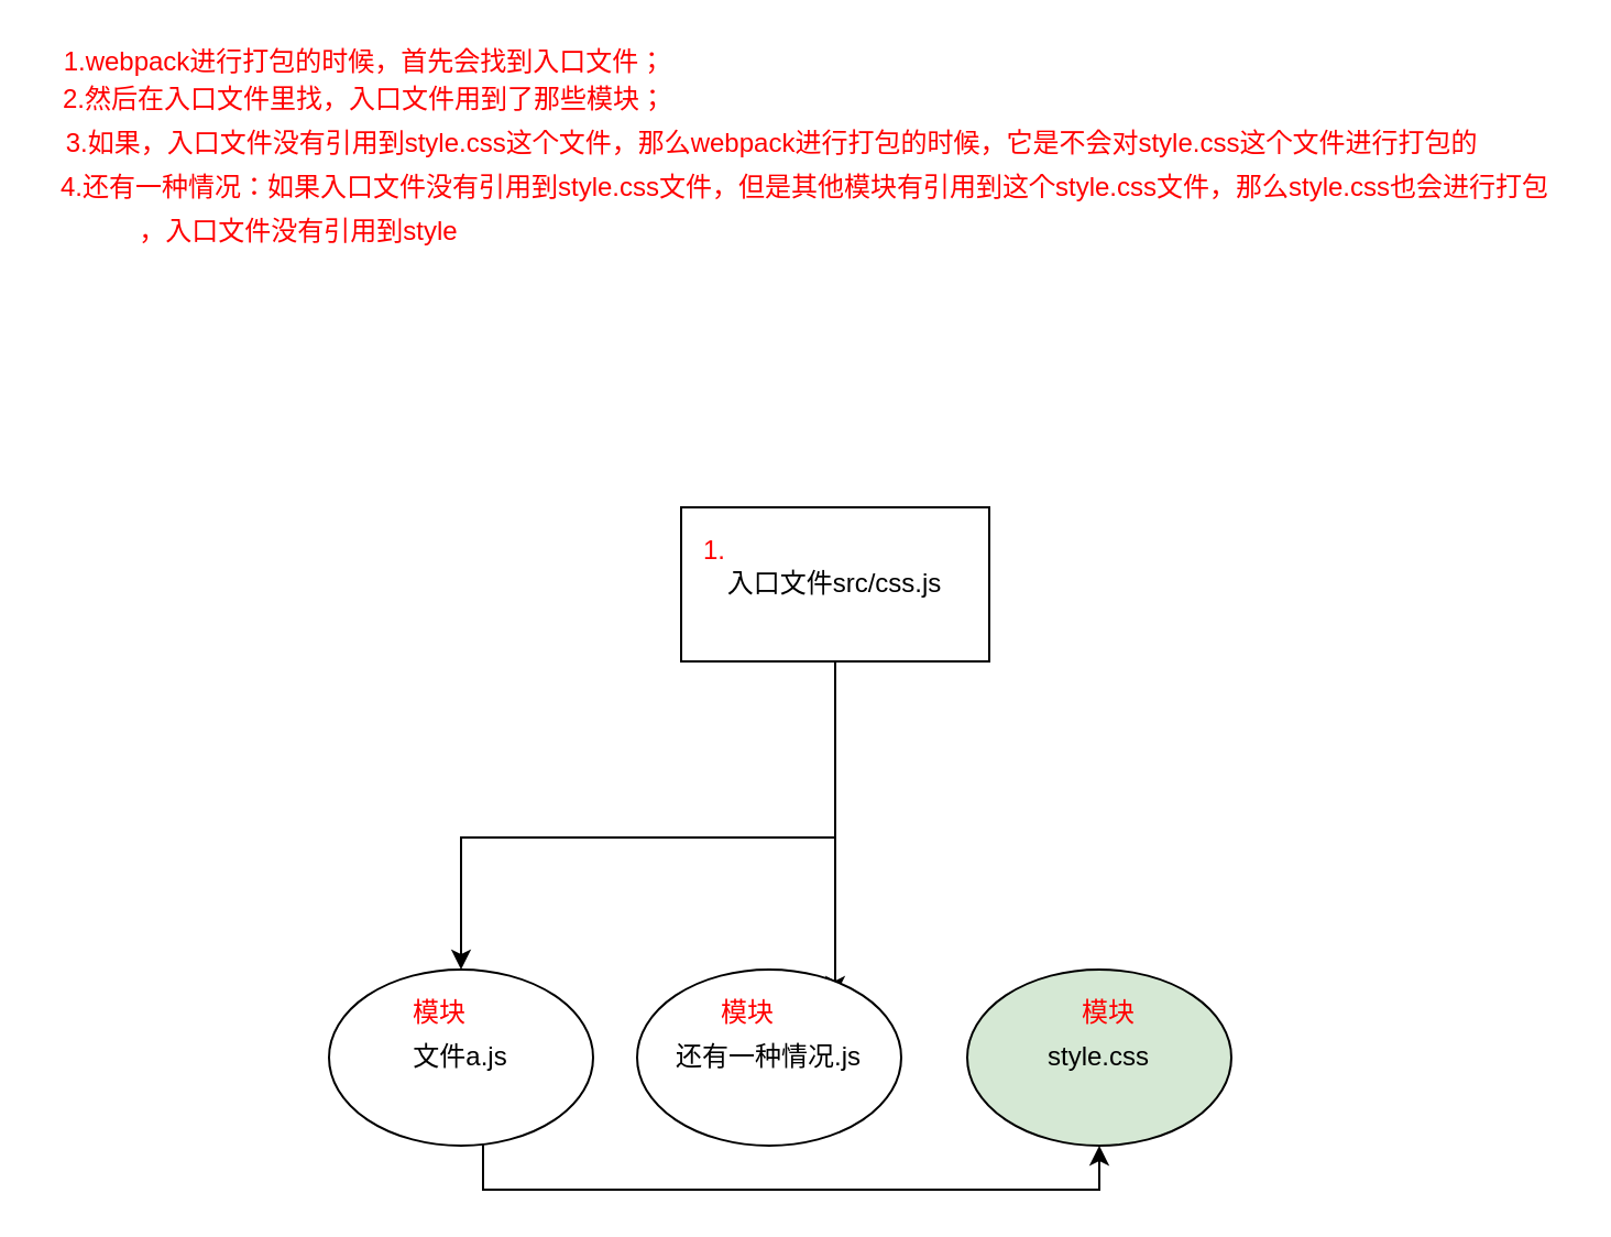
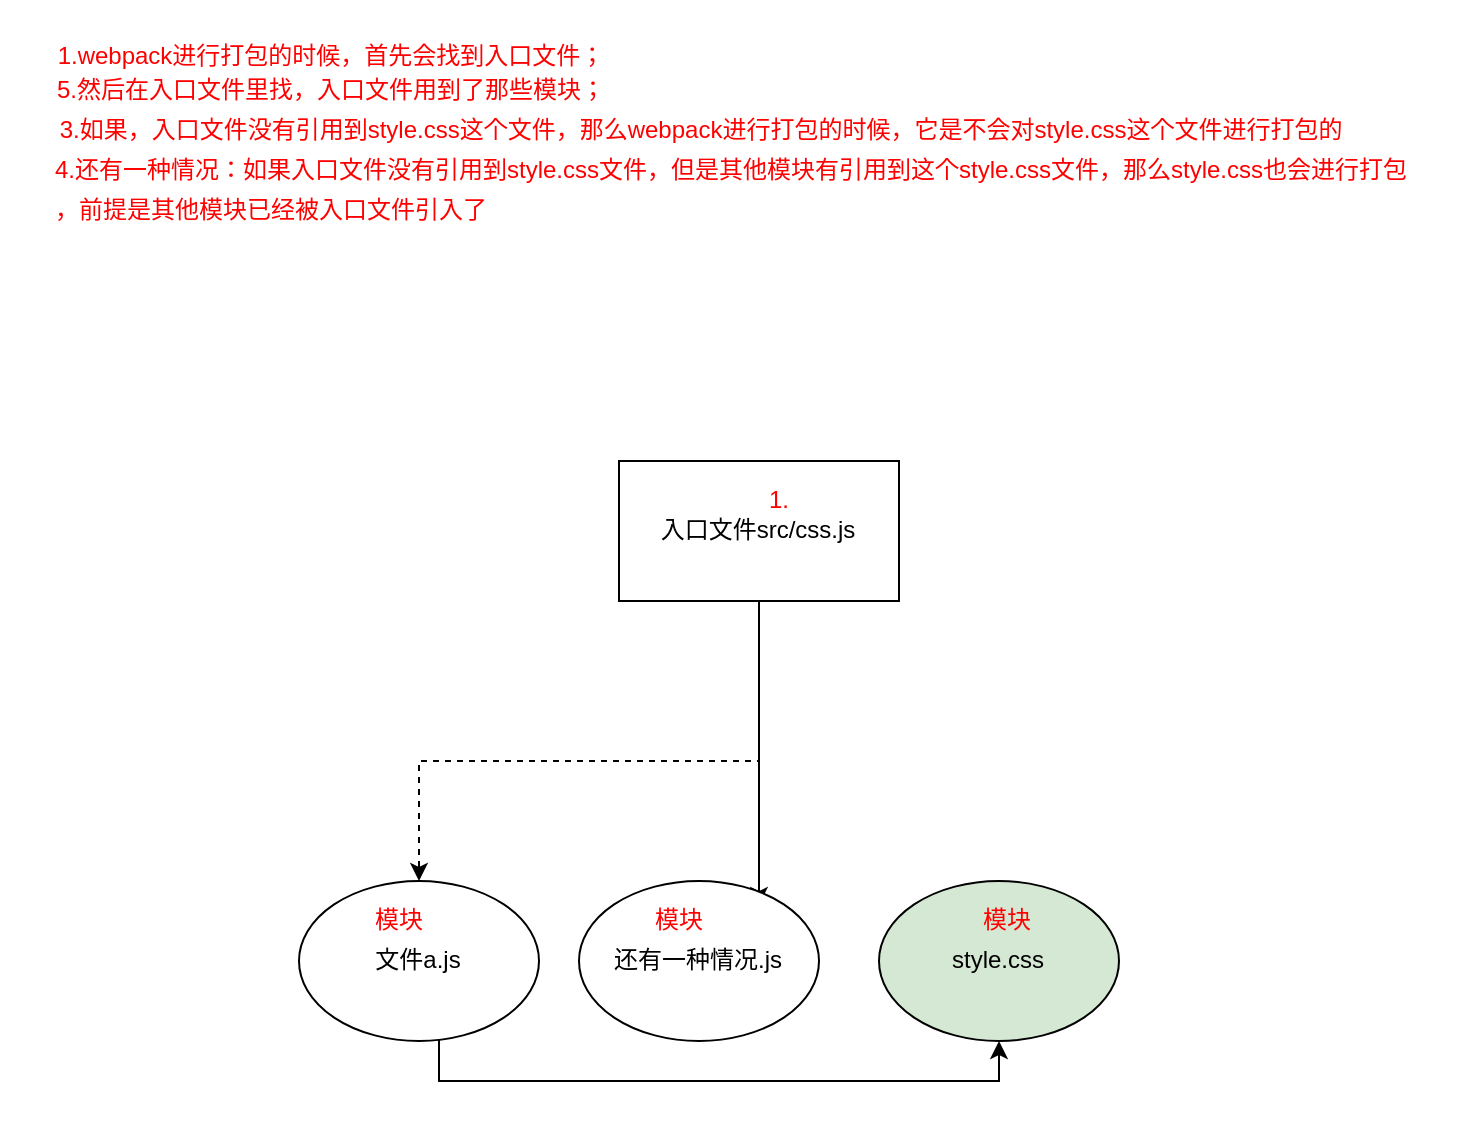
- <mxCell id="16" value="&lt;span style=&quot;color: rgb(255 , 0 , 0)&quot;&gt;2.然后在入口文件里找，入口文件用到了那些模块；&lt;/span&gt;" style="text;html=1;align=center;verticalAlign=middle;resizable=0;points=[];autosize=1;strokeColor=none;fillColor=none;" vertex="1" parent="14"><mxGeometry y="15" width="290" height="20" as="geometry" /></mxCell>
+ <mxCell id="16" value="&lt;span style=&quot;color: rgb(255 , 0 , 0)&quot;&gt;5.然后在入口文件里找，入口文件用到了那些模块；&lt;/span&gt;" style="text;html=1;align=center;verticalAlign=middle;resizable=0;points=[];autosize=1;strokeColor=none;fillColor=none;" vertex="1" parent="14"><mxGeometry y="15" width="290" height="20" as="geometry" /></mxCell>
- <mxCell id="19" value="&lt;span style=&quot;color: rgb(255 , 0 , 0)&quot;&gt;，入口文件没有引用到style&lt;/span&gt;" style="text;html=1;align=center;verticalAlign=middle;resizable=0;points=[];autosize=1;strokeColor=none;fillColor=none;" vertex="1" parent="14"><mxGeometry y="75" width="230" height="20" as="geometry" /></mxCell>
+ <mxCell id="19" value="&lt;span style=&quot;color: rgb(255 , 0 , 0)&quot;&gt;，前提是其他模块已经被入口文件引入了&lt;/span&gt;" style="text;html=1;align=center;verticalAlign=middle;resizable=0;points=[];autosize=1;strokeColor=none;fillColor=none;" vertex="1" parent="14"><mxGeometry y="75" width="230" height="20" as="geometry" /></mxCell>
- <mxCell id="10" value="&lt;font color=&quot;#ff0000&quot;&gt;1.&lt;/font&gt;" style="text;html=1;align=center;verticalAlign=middle;resizable=0;points=[];autosize=1;strokeColor=none;fillColor=none;" vertex="1" parent="2"><mxGeometry x="160" y="50" width="30" height="20" as="geometry" /></mxCell>
+ <mxCell id="10" value="&lt;font color=&quot;#ff0000&quot;&gt;1.&lt;/font&gt;" style="text;html=1;align=center;verticalAlign=middle;resizable=0;points=[];autosize=1;strokeColor=none;fillColor=none;" vertex="1" parent="2"><mxGeometry x="225" y="50" width="30" height="20" as="geometry" /></mxCell>
- <mxCell id="6" style="edgeStyle=orthogonalEdgeStyle;rounded=0;orthogonalLoop=1;jettySize=auto;html=1;entryX=0.5;entryY=0;entryDx=0;entryDy=0;" edge="1" parent="2" source="4" target="5"><mxGeometry relative="1" as="geometry"><mxPoint x="130" y="210" as="targetPoint" /><Array as="points"><mxPoint x="230" y="190" /><mxPoint x="60" y="190" /></Array></mxGeometry></mxCell>
+ <mxCell id="6" style="edgeStyle=orthogonalEdgeStyle;rounded=0;orthogonalLoop=1;jettySize=auto;html=1;entryX=0.5;entryY=0;entryDx=0;entryDy=0;dashed=1;" edge="1" parent="2" source="4" target="5"><mxGeometry relative="1" as="geometry"><mxPoint x="130" y="210" as="targetPoint" /><Array as="points"><mxPoint x="230" y="190" /><mxPoint x="60" y="190" /></Array></mxGeometry></mxCell>
